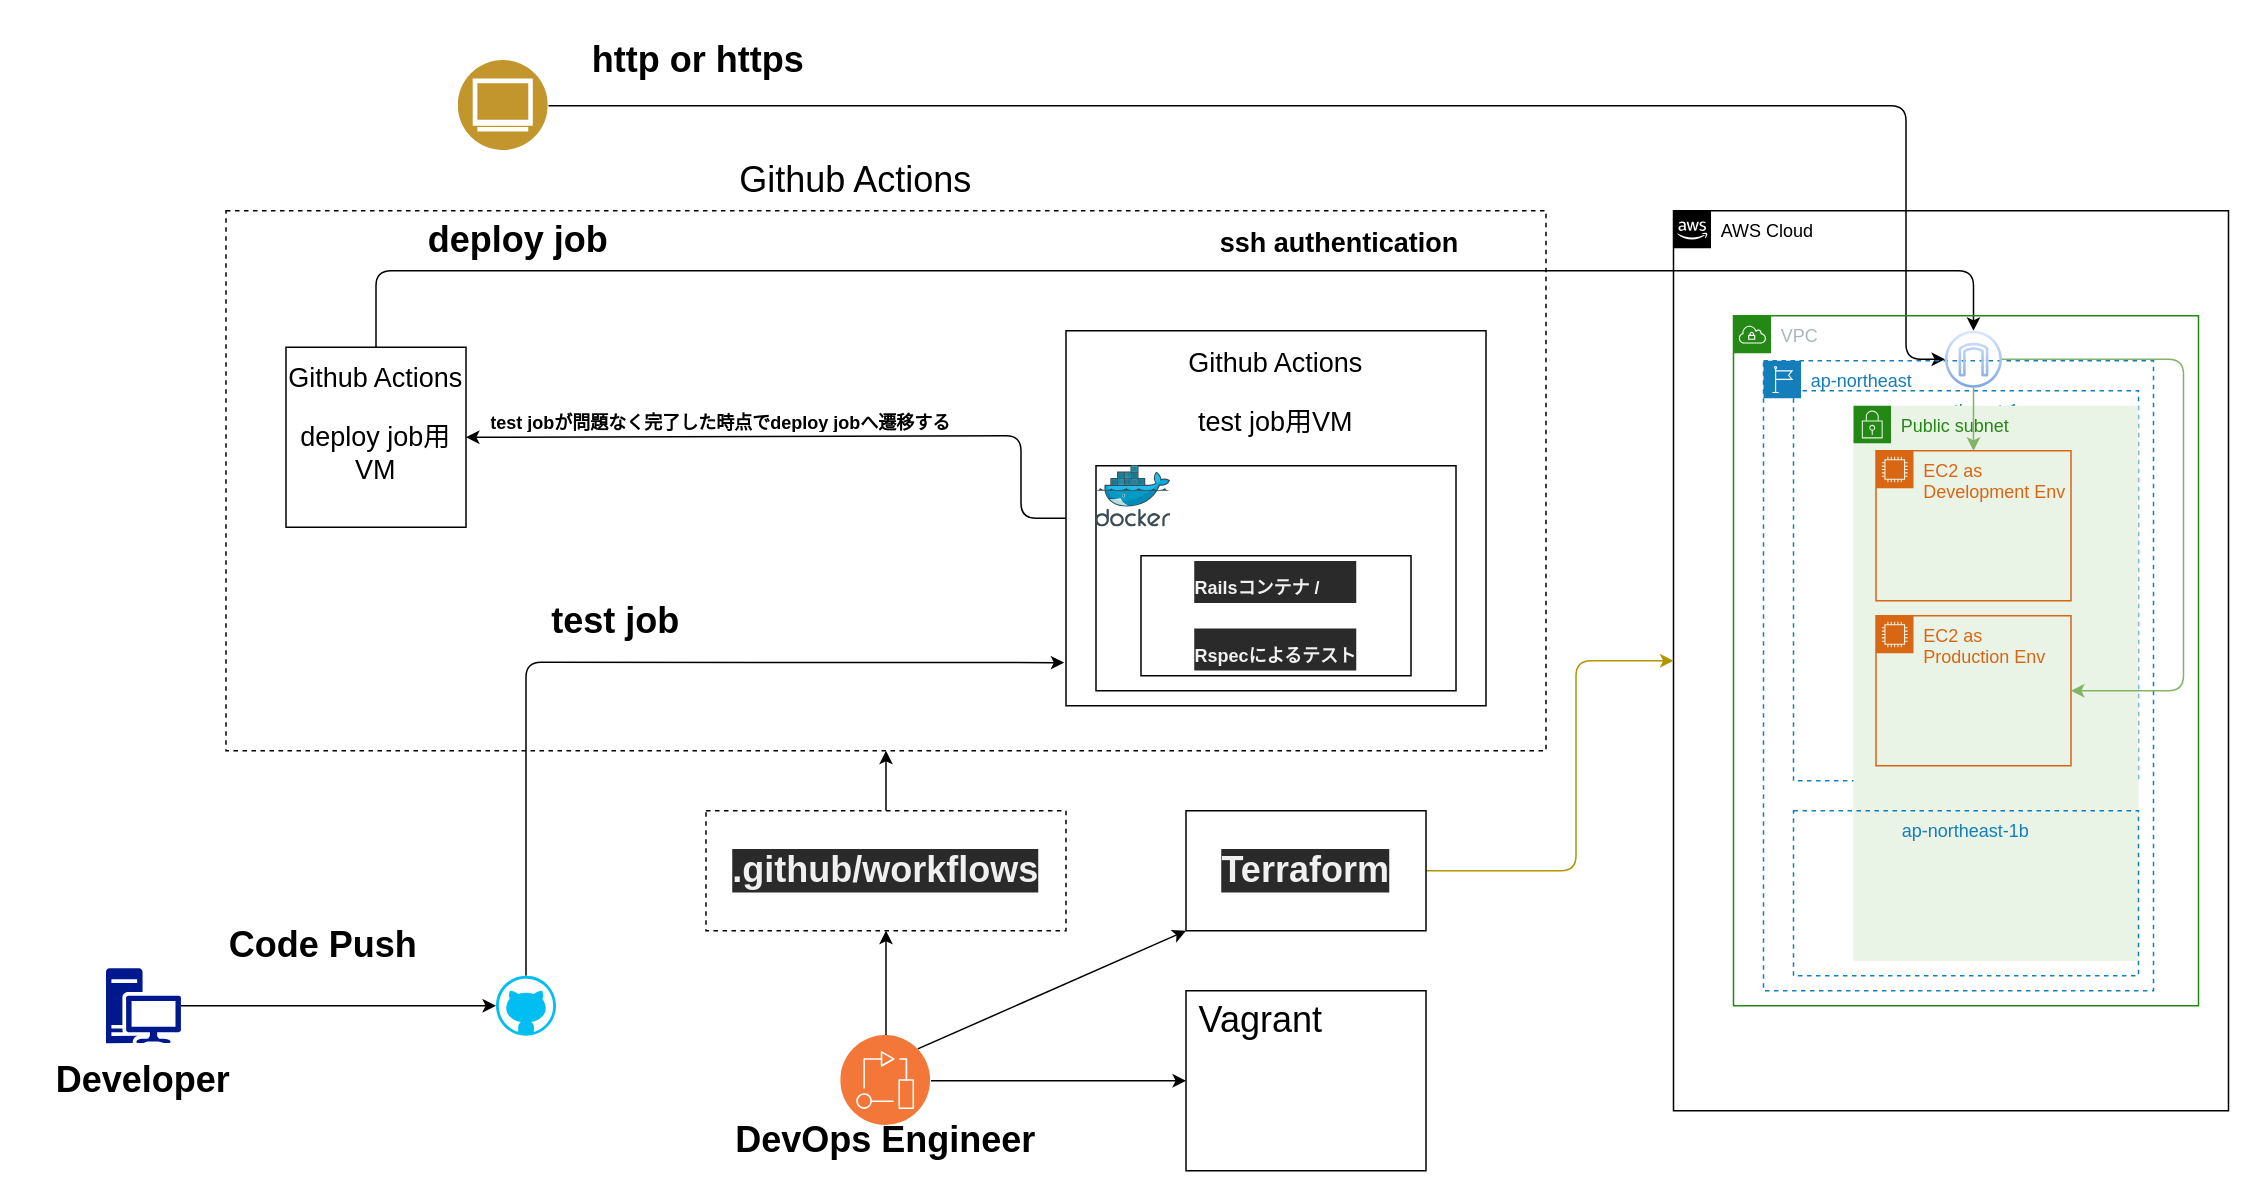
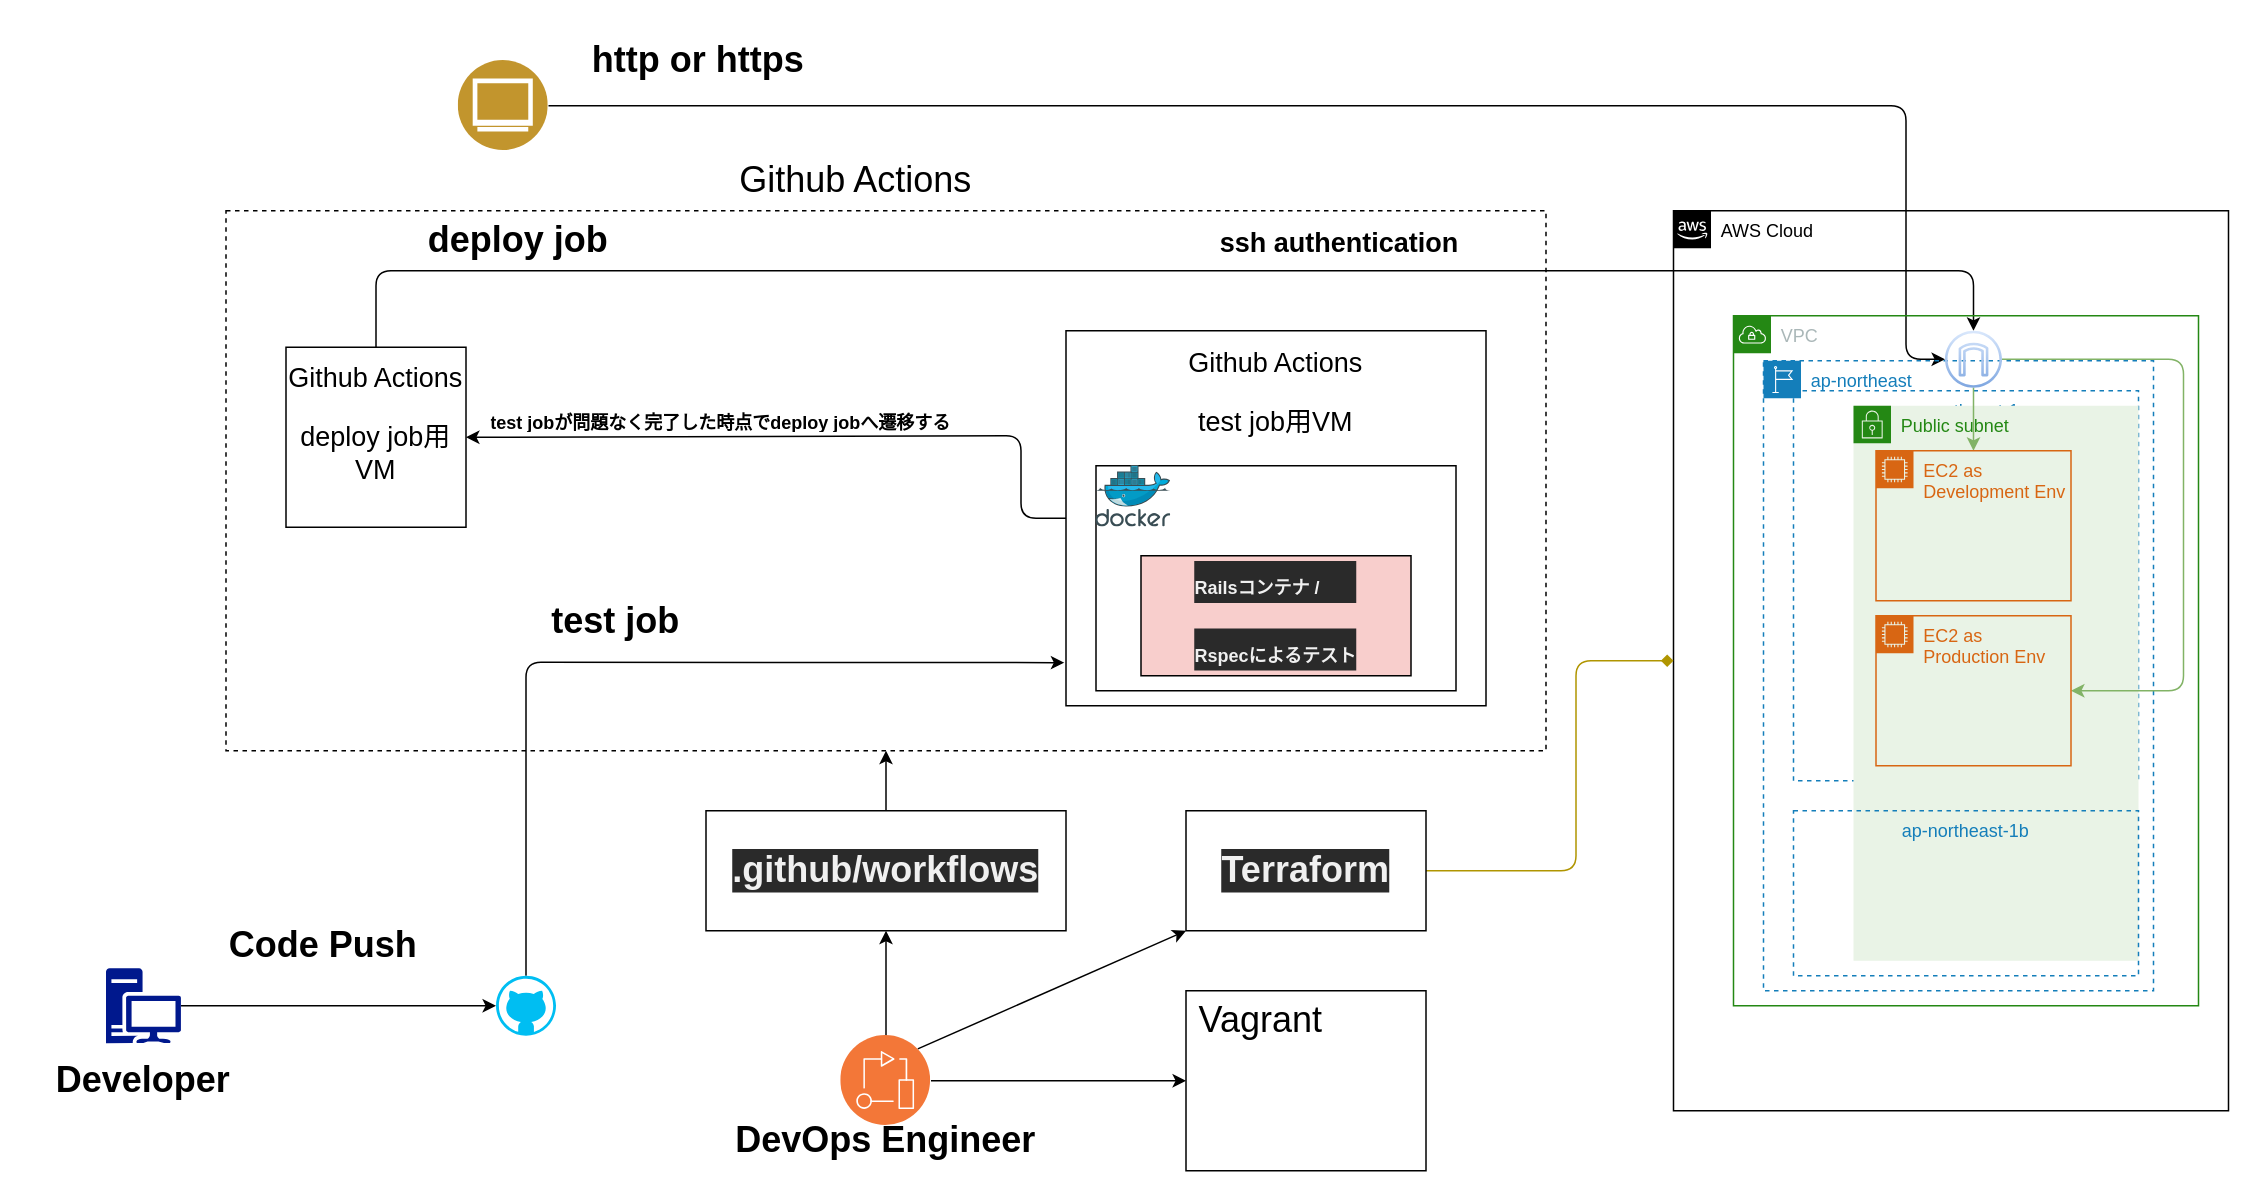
- <mxCell id="26" value="&lt;h1 style=&quot;color: rgb(240 , 240 , 240) ; font-family: &amp;#34;helvetica&amp;#34; ; font-style: normal ; letter-spacing: normal ; text-align: left ; text-indent: 0px ; text-transform: none ; word-spacing: 0px ; background-color: rgb(42 , 42 , 42)&quot;&gt;&lt;font style=&quot;font-size: 12px&quot;&gt;Railsコンテナ /&amp;nbsp;&lt;/font&gt;&lt;/h1&gt;&lt;h1 style=&quot;color: rgb(240 , 240 , 240) ; font-family: &amp;#34;helvetica&amp;#34; ; font-style: normal ; letter-spacing: normal ; text-align: left ; text-indent: 0px ; text-transform: none ; word-spacing: 0px ; background-color: rgb(42 , 42 , 42)&quot;&gt;&lt;font style=&quot;font-size: 12px&quot;&gt;Rspecによるテスト&lt;/font&gt;&lt;/h1&gt;" style="rounded=0;whiteSpace=wrap;html=1;" parent="1" vertex="1"><mxGeometry x="760" y="370" width="180" height="80" as="geometry" /></mxCell>
+ <mxCell id="26" value="&lt;h1 style=&quot;color: rgb(240 , 240 , 240) ; font-family: &amp;#34;helvetica&amp;#34; ; font-style: normal ; letter-spacing: normal ; text-align: left ; text-indent: 0px ; text-transform: none ; word-spacing: 0px ; background-color: rgb(42 , 42 , 42)&quot;&gt;&lt;font style=&quot;font-size: 12px&quot;&gt;Railsコンテナ /&amp;nbsp;&lt;/font&gt;&lt;/h1&gt;&lt;h1 style=&quot;color: rgb(240 , 240 , 240) ; font-family: &amp;#34;helvetica&amp;#34; ; font-style: normal ; letter-spacing: normal ; text-align: left ; text-indent: 0px ; text-transform: none ; word-spacing: 0px ; background-color: rgb(42 , 42 , 42)&quot;&gt;&lt;font style=&quot;font-size: 12px&quot;&gt;Rspecによるテスト&lt;/font&gt;&lt;/h1&gt;" style="rounded=0;whiteSpace=wrap;html=1;fillColor=#f8cecc;" parent="1" vertex="1"><mxGeometry x="760" y="370" width="180" height="80" as="geometry" /></mxCell>
- <mxCell id="36" style="edgeStyle=none;html=1;exitX=1;exitY=0.5;exitDx=0;exitDy=0;entryX=0;entryY=0.5;entryDx=0;entryDy=0;fontSize=24;fillColor=#e3c800;strokeColor=#B09500;" edge="1" parent="1" source="37" target="8"><mxGeometry relative="1" as="geometry"><Array as="points"><mxPoint x="1050" y="580" /><mxPoint x="1050" y="440" /></Array></mxGeometry></mxCell>
+ <mxCell id="36" style="edgeStyle=none;html=1;exitX=1;exitY=0.5;exitDx=0;exitDy=0;entryX=0;entryY=0.5;entryDx=0;entryDy=0;fontSize=24;fillColor=#e3c800;strokeColor=#B09500;endArrow=diamond;" edge="1" parent="1" source="37" target="8"><mxGeometry relative="1" as="geometry"><Array as="points"><mxPoint x="1050" y="580" /><mxPoint x="1050" y="440" /></Array></mxGeometry></mxCell>
- <mxCell id="40" value="&lt;h1 style=&quot;color: rgb(240 , 240 , 240) ; font-family: &amp;#34;helvetica&amp;#34; ; font-style: normal ; letter-spacing: normal ; text-align: left ; text-indent: 0px ; text-transform: none ; word-spacing: 0px ; background-color: rgb(42 , 42 , 42)&quot;&gt;&lt;font style=&quot;font-size: 24px&quot;&gt;.github/workflows&lt;/font&gt;&lt;/h1&gt;" style="rounded=0;whiteSpace=wrap;html=1;dashed=1;" vertex="1" parent="1"><mxGeometry x="470" y="540" width="240" height="80" as="geometry" /></mxCell>
+ <mxCell id="40" value="&lt;h1 style=&quot;color: rgb(240 , 240 , 240) ; font-family: &amp;#34;helvetica&amp;#34; ; font-style: normal ; letter-spacing: normal ; text-align: left ; text-indent: 0px ; text-transform: none ; word-spacing: 0px ; background-color: rgb(42 , 42 , 42)&quot;&gt;&lt;font style=&quot;font-size: 24px&quot;&gt;.github/workflows&lt;/font&gt;&lt;/h1&gt;" style="rounded=0;whiteSpace=wrap;html=1;" vertex="1" parent="1"><mxGeometry x="470" y="540" width="240" height="80" as="geometry" /></mxCell>
